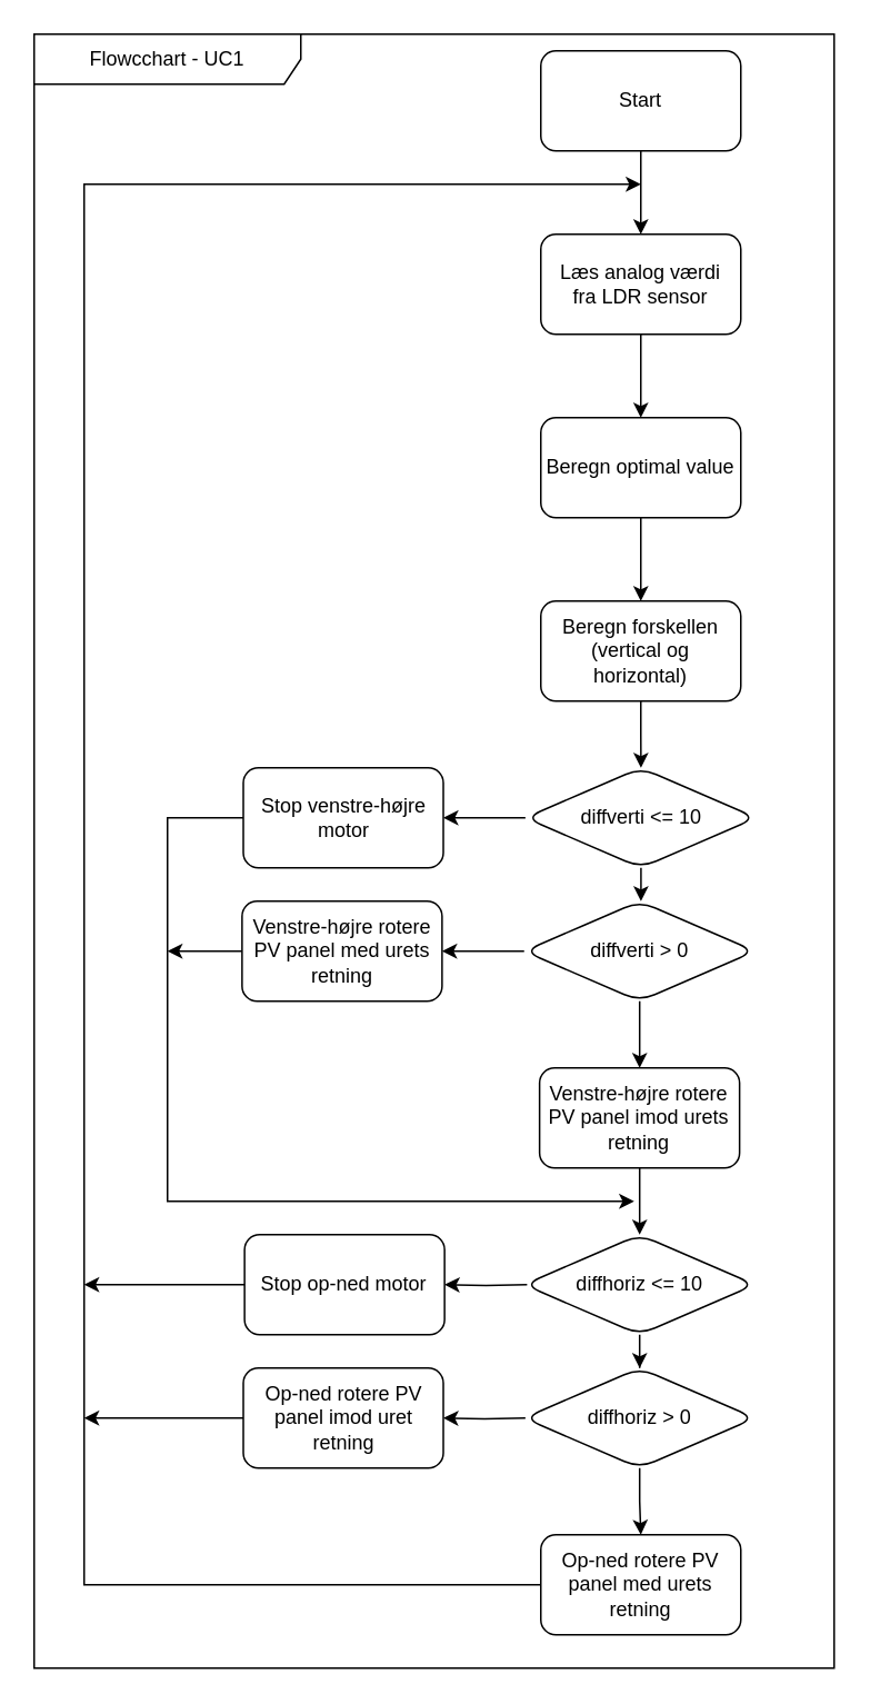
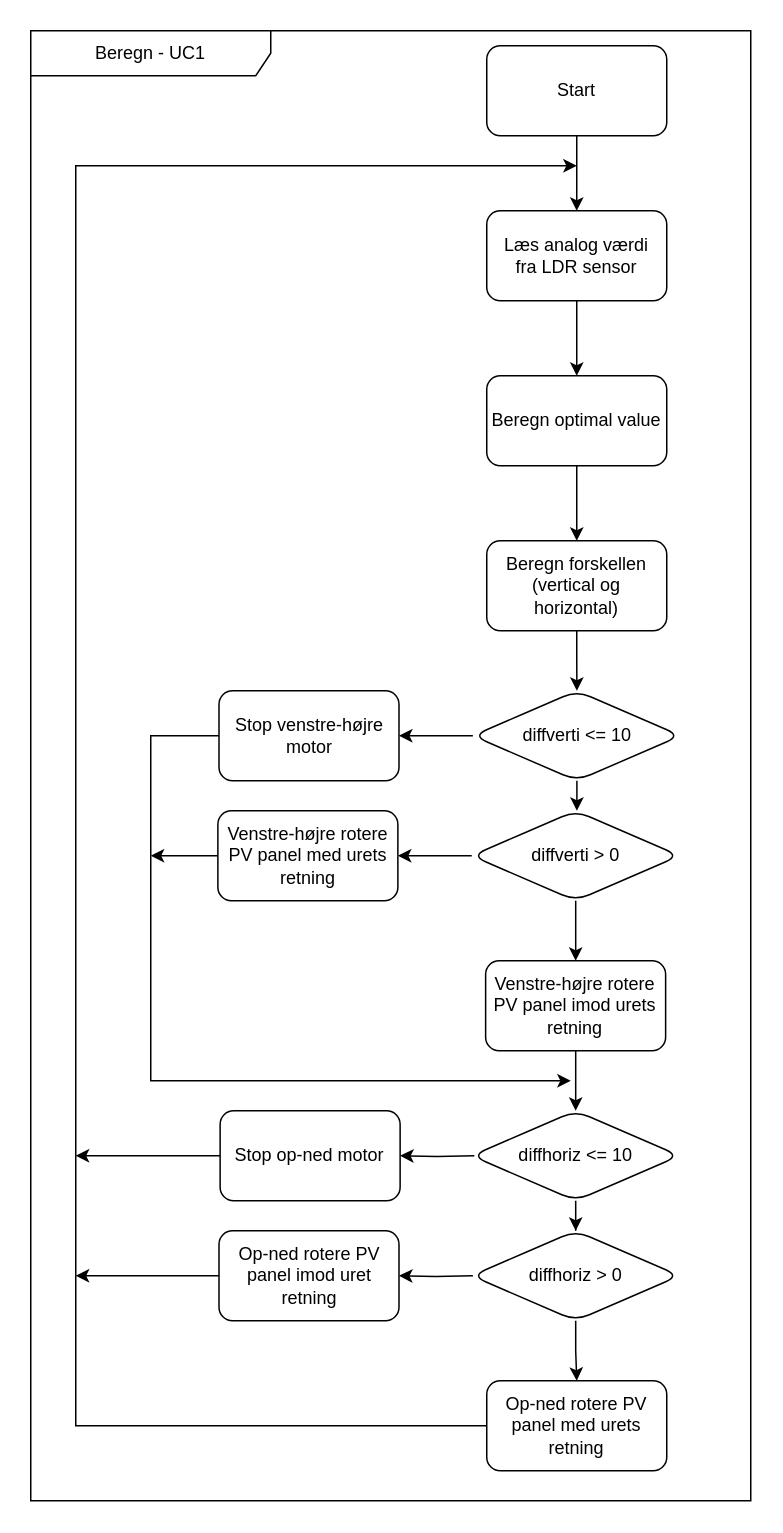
- <mxCell id="34" value="Flowcchart - UC1" style="shape=umlFrame;whiteSpace=wrap;html=1;pointerEvents=0;recursiveResize=0;container=1;collapsible=0;width=160;" vertex="1" parent="1"><mxGeometry x="20" y="20" width="480" height="980" as="geometry" /></mxCell>
+ <mxCell id="34" value="Beregn - UC1" style="shape=umlFrame;whiteSpace=wrap;html=1;pointerEvents=0;recursiveResize=0;container=1;collapsible=0;width=160;" vertex="1" parent="1"><mxGeometry x="20" y="20" width="480" height="980" as="geometry" /></mxCell>
